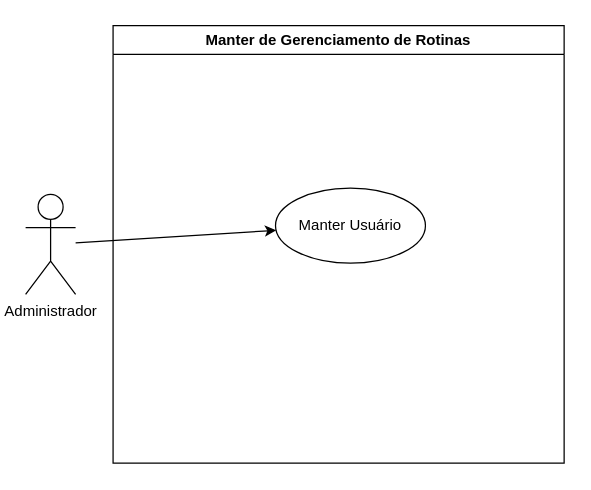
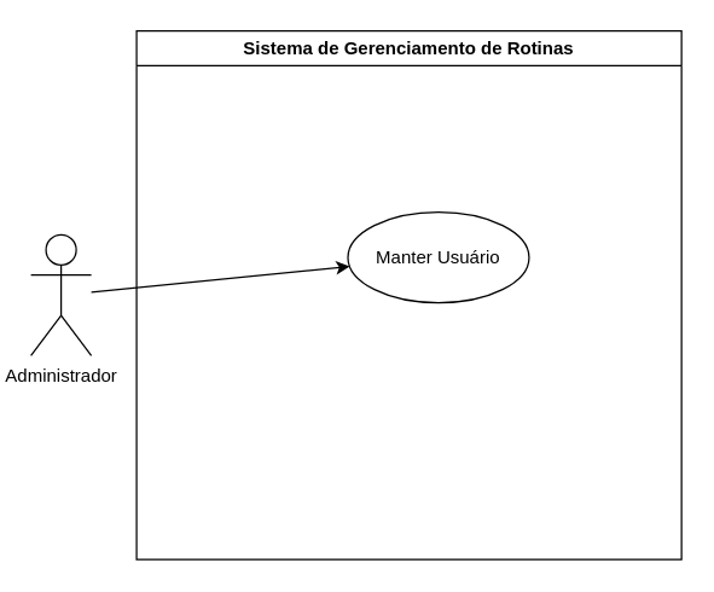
- <mxCell id="4" value="Manter de Gerenciamento de Rotinas" style="swimlane;whiteSpace=wrap;html=1;" parent="1" vertex="1"><mxGeometry x="90" y="20" width="361" height="350" as="geometry" /></mxCell>
+ <mxCell id="4" value="Sistema de Gerenciamento de Rotinas" style="swimlane;whiteSpace=wrap;html=1;" parent="1" vertex="1"><mxGeometry x="90" y="20" width="361" height="350" as="geometry" /></mxCell>
- <mxCell id="5" value="Manter Usuário" style="ellipse;whiteSpace=wrap;html=1;" parent="4" vertex="1"><mxGeometry x="130" y="130" width="120" height="60" as="geometry" /></mxCell>
+ <mxCell id="5" value="Manter Usuário" style="ellipse;whiteSpace=wrap;html=1;" parent="4" vertex="1"><mxGeometry x="140" y="120" width="120" height="60" as="geometry" /></mxCell>
